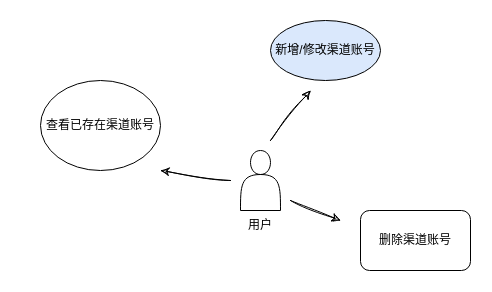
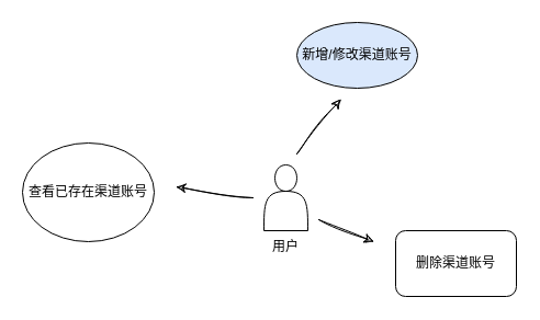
- <mxCell id="5" value="查看已存在渠道账号" style="ellipse;whiteSpace=wrap;html=1;" vertex="1" parent="1"><mxGeometry x="40" y="80" width="120" height="90" as="geometry" /></mxCell>
+ <mxCell id="5" value="查看已存在渠道账号" style="ellipse;whiteSpace=wrap;html=1;" vertex="1" parent="1"><mxGeometry x="20" y="130" width="120" height="90" as="geometry" /></mxCell>
